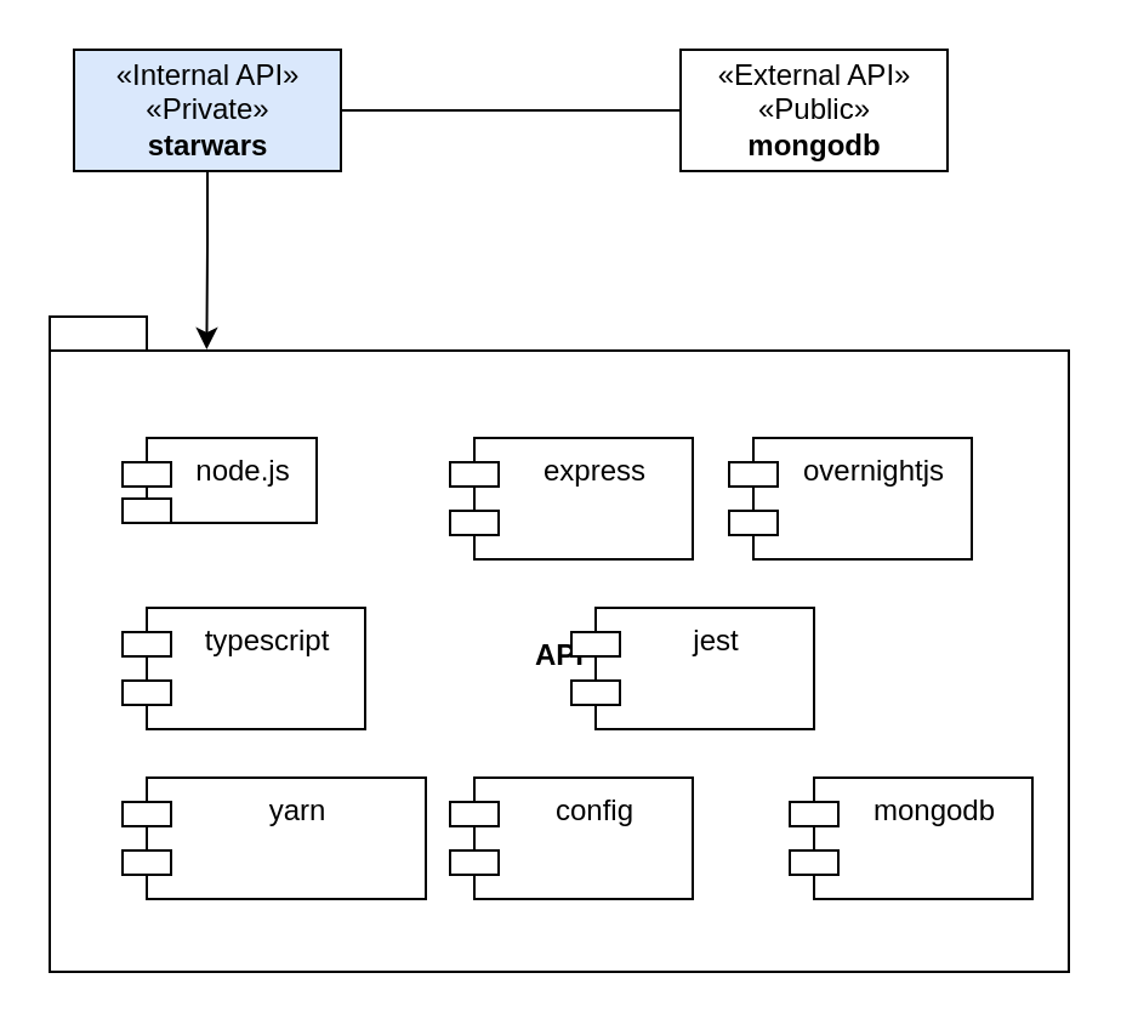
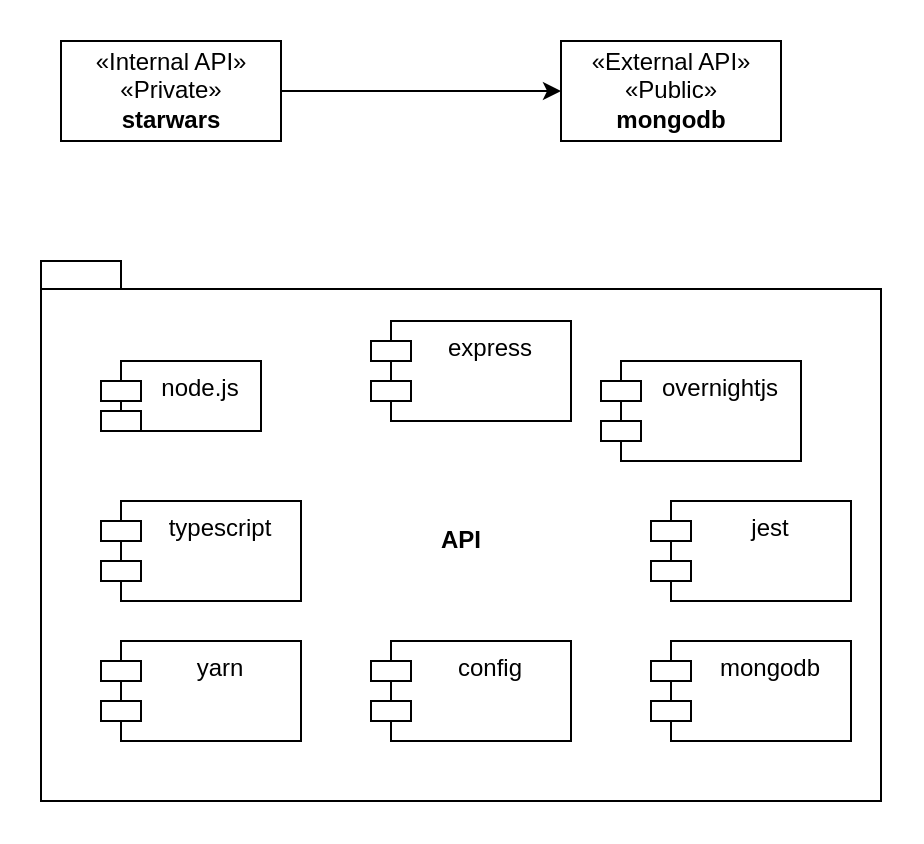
- <mxCell id="5" value="«Internal API»&lt;br&gt;«Private»&lt;br&gt;&lt;b&gt;starwars&lt;/b&gt;" style="html=1;fillColor=#dae8fc;" vertex="1" parent="1"><mxGeometry x="30" y="20" width="110" height="50" as="geometry" /></mxCell>
+ <mxCell id="5" value="«Internal API»&lt;br&gt;«Private»&lt;br&gt;&lt;b&gt;starwars&lt;/b&gt;" style="html=1;" vertex="1" parent="1"><mxGeometry x="30" y="20" width="110" height="50" as="geometry" /></mxCell>
- <mxCell id="3" style="edgeStyle=orthogonalEdgeStyle;rounded=0;orthogonalLoop=1;jettySize=auto;html=1;endArrow=none;" edge="1" parent="1" source="5" target="2"><mxGeometry relative="1" as="geometry" /></mxCell>
+ <mxCell id="3" style="edgeStyle=orthogonalEdgeStyle;rounded=0;orthogonalLoop=1;jettySize=auto;html=1;" edge="1" parent="1" source="5" target="2"><mxGeometry relative="1" as="geometry" /></mxCell>
- <mxCell id="4" style="edgeStyle=orthogonalEdgeStyle;rounded=0;orthogonalLoop=1;jettySize=auto;html=1;entryX=0.154;entryY=0.05;entryDx=0;entryDy=0;entryPerimeter=0;" edge="1" parent="1" source="5" target="6"><mxGeometry relative="1" as="geometry" /></mxCell>
- <mxCell id="10" value="express" style="shape=module;align=left;spacingLeft=20;align=center;verticalAlign=top;" vertex="1" parent="1"><mxGeometry x="185" y="180" width="100" height="50" as="geometry" /></mxCell>
+ <mxCell id="10" value="express" style="shape=module;align=left;spacingLeft=20;align=center;verticalAlign=top;" vertex="1" parent="1"><mxGeometry x="185" y="160" width="100" height="50" as="geometry" /></mxCell>
- <mxCell id="12" value="jest" style="shape=module;align=left;spacingLeft=20;align=center;verticalAlign=top;" vertex="1" parent="1"><mxGeometry x="235" y="250" width="100" height="50" as="geometry" /></mxCell>
+ <mxCell id="12" value="jest" style="shape=module;align=left;spacingLeft=20;align=center;verticalAlign=top;" vertex="1" parent="1"><mxGeometry x="325" y="250" width="100" height="50" as="geometry" /></mxCell>
- <mxCell id="13" value="yarn" style="shape=module;align=left;spacingLeft=20;align=center;verticalAlign=top;" vertex="1" parent="1"><mxGeometry x="50" y="320" width="125" height="50" as="geometry" /></mxCell>
+ <mxCell id="13" value="yarn" style="shape=module;align=left;spacingLeft=20;align=center;verticalAlign=top;" vertex="1" parent="1"><mxGeometry x="50" y="320" width="100" height="50" as="geometry" /></mxCell>
